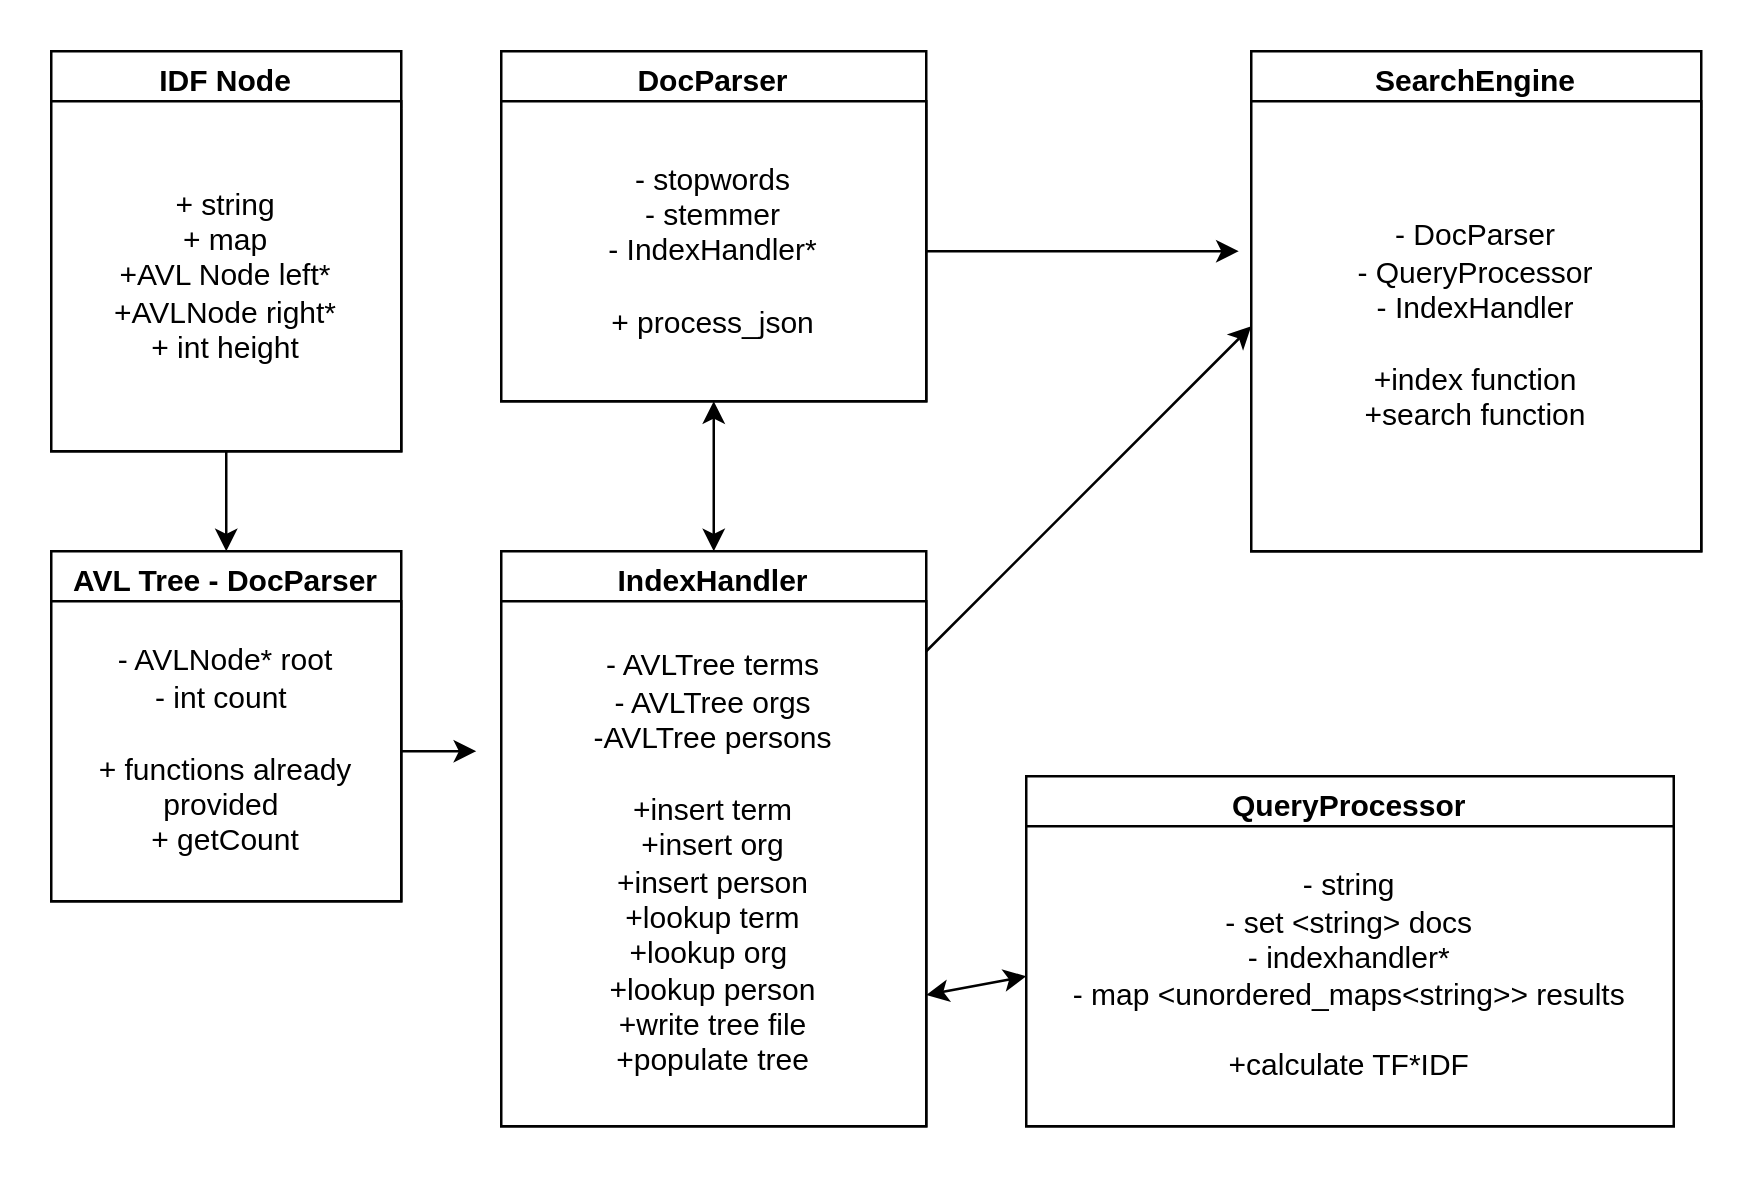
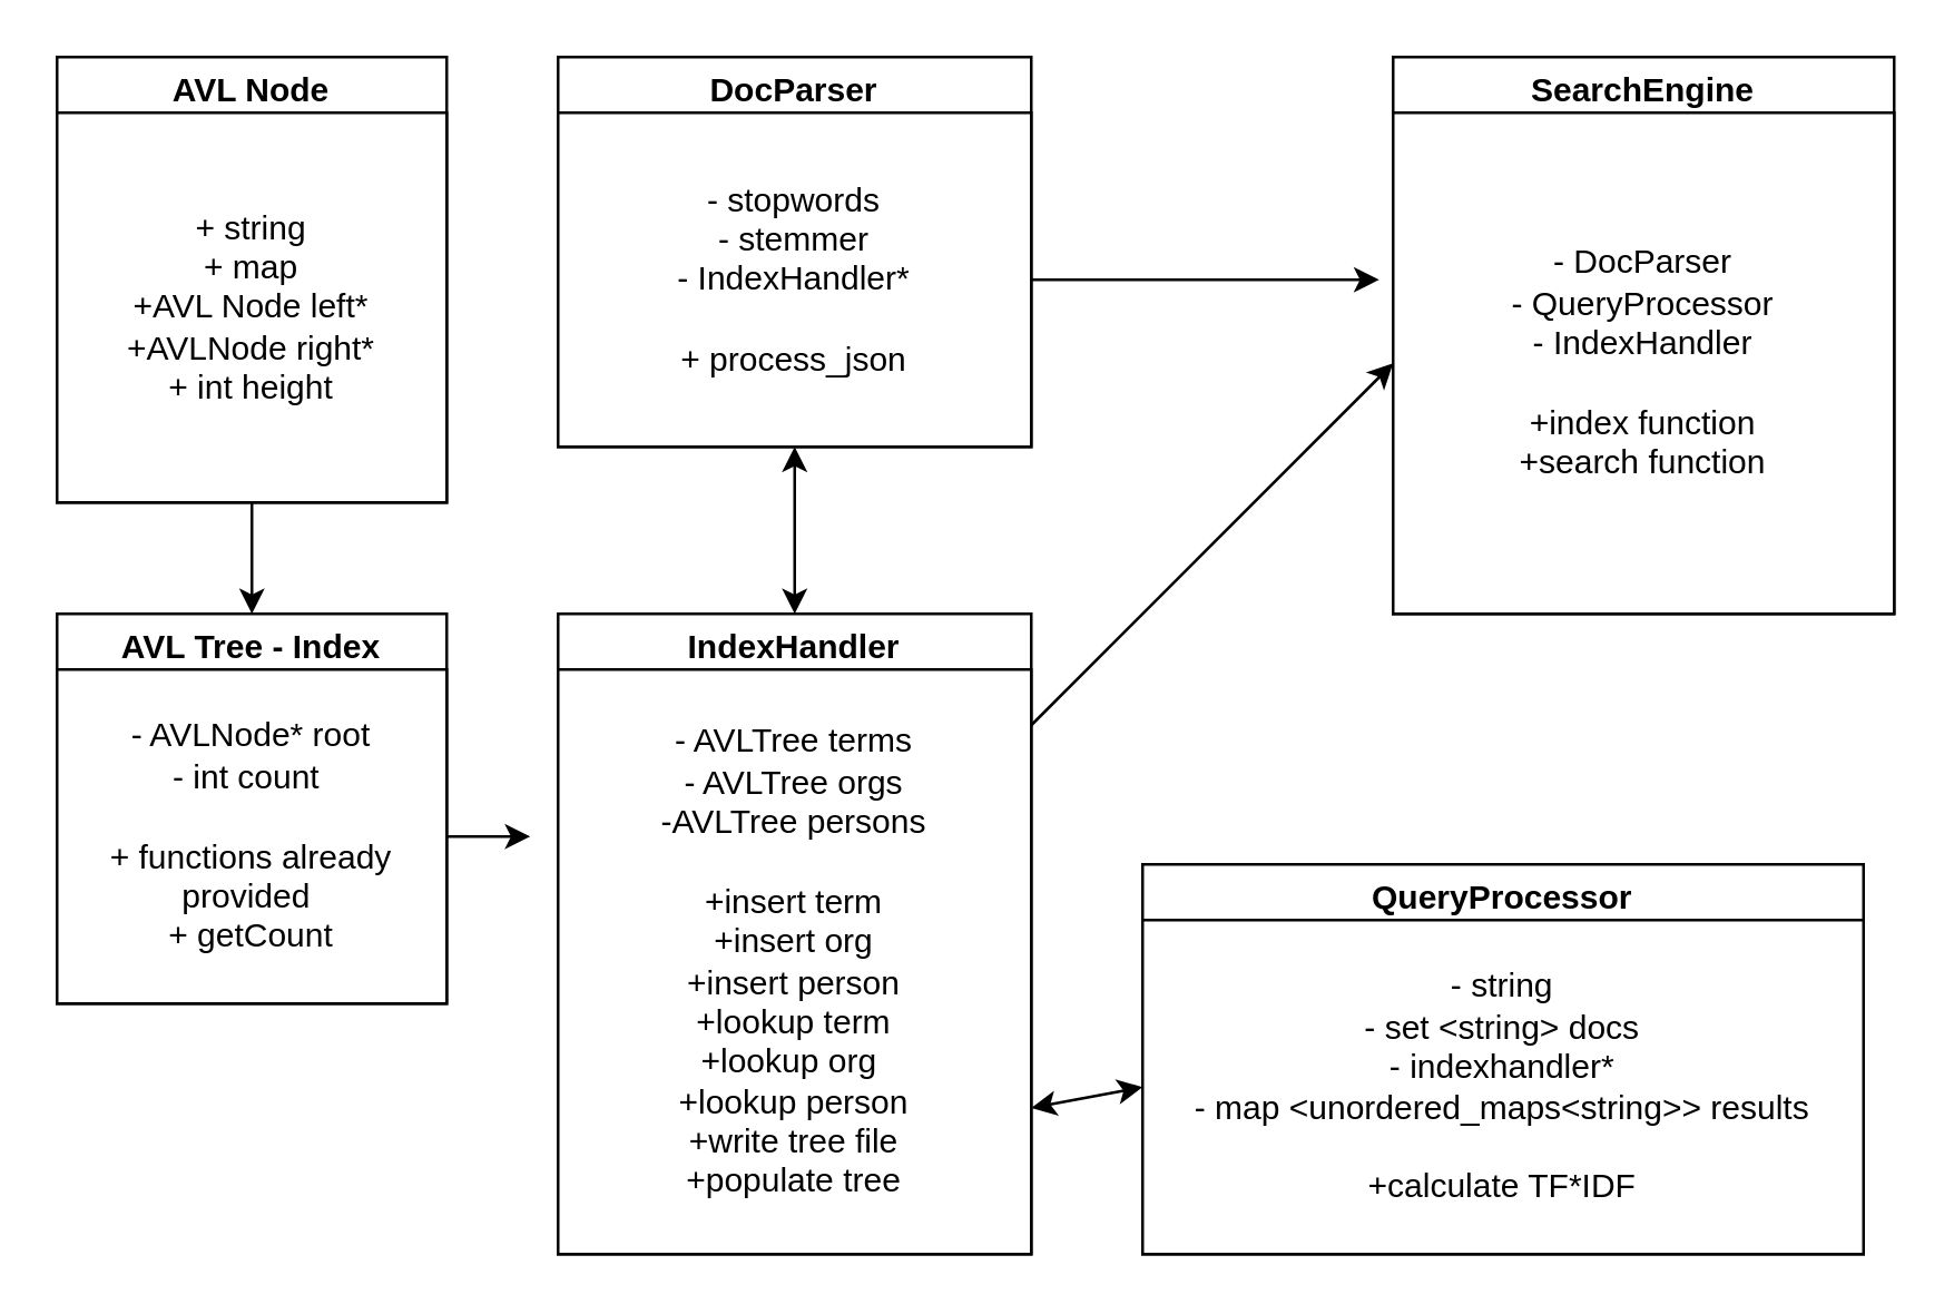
- <mxCell id="4" value="IDF Node" style="swimlane;rounded=0;" vertex="1" parent="1"><mxGeometry x="20" y="20" width="140" height="160" as="geometry" /></mxCell>
+ <mxCell id="4" value="AVL Node" style="swimlane;rounded=0;" vertex="1" parent="1"><mxGeometry x="20" y="20" width="140" height="160" as="geometry" /></mxCell>
- <mxCell id="7" value="AVL Tree - DocParser" style="swimlane;rounded=0;" vertex="1" parent="1"><mxGeometry x="20" y="220" width="140" height="140" as="geometry" /></mxCell>
+ <mxCell id="7" value="AVL Tree - Index" style="swimlane;rounded=0;" vertex="1" parent="1"><mxGeometry x="20" y="220" width="140" height="140" as="geometry" /></mxCell>
